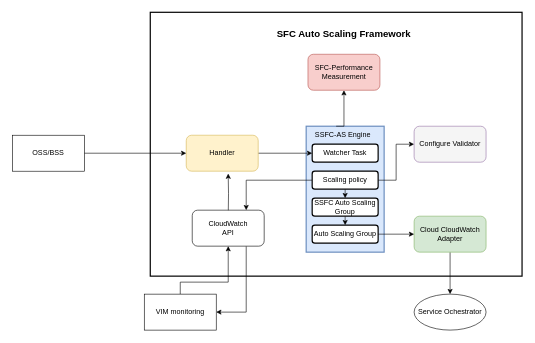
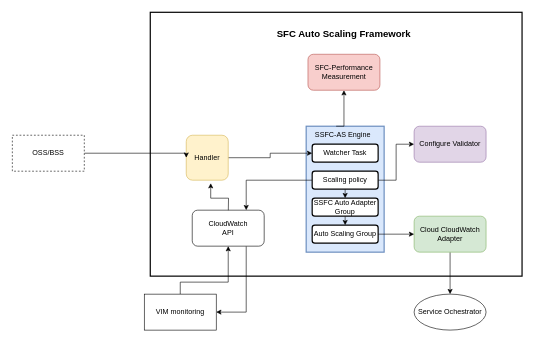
- <mxCell id="29" value="&lt;span style=&quot;white-space: normal&quot;&gt;Configure Validator&lt;br&gt;&lt;/span&gt;" style="rounded=1;whiteSpace=wrap;html=1;fillColor=#f5f5f5;strokeColor=#9673a6;" vertex="1" parent="1"><mxGeometry x="690" y="210" width="120" height="60" as="geometry" /></mxCell>
+ <mxCell id="29" value="&lt;span style=&quot;white-space: normal&quot;&gt;Configure Validator&lt;br&gt;&lt;/span&gt;" style="rounded=1;whiteSpace=wrap;html=1;fillColor=#e1d5e7;strokeColor=#9673a6;" vertex="1" parent="1"><mxGeometry x="690" y="210" width="120" height="60" as="geometry" /></mxCell>
- <mxCell id="17" value="OSS/BSS" style="rounded=0;whiteSpace=wrap;html=1;" vertex="1" parent="1"><mxGeometry x="20" y="225" width="120" height="60" as="geometry" /></mxCell>
+ <mxCell id="17" value="OSS/BSS" style="rounded=0;whiteSpace=wrap;html=1;dashed=1;" vertex="1" parent="1"><mxGeometry x="20" y="225" width="120" height="60" as="geometry" /></mxCell>
- <mxCell id="11" value="Handler" style="rounded=1;whiteSpace=wrap;html=1;fillColor=#fff2cc;strokeColor=#d6b656;" vertex="1" parent="1"><mxGeometry x="310" y="225" width="120" height="60" as="geometry" /></mxCell>
+ <mxCell id="11" value="Handler" style="rounded=1;whiteSpace=wrap;html=1;fillColor=#fff2cc;strokeColor=#d6b656;" vertex="1" parent="1"><mxGeometry x="310" y="225" width="70" height="75" as="geometry" /></mxCell>
- <mxCell id="20" value="SSFC Auto Scaling Group" style="rounded=1;whiteSpace=wrap;html=1;strokeWidth=2;" vertex="1" parent="1"><mxGeometry x="520" y="330" width="110" height="30" as="geometry" /></mxCell>
+ <mxCell id="20" value="SSFC Auto Adapter Group" style="rounded=1;whiteSpace=wrap;html=1;strokeWidth=2;" vertex="1" parent="1"><mxGeometry x="520" y="330" width="110" height="30" as="geometry" /></mxCell>
